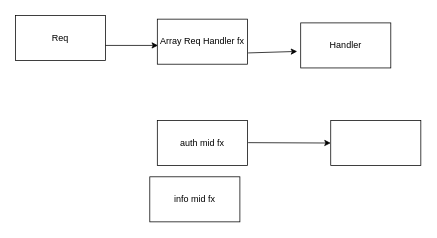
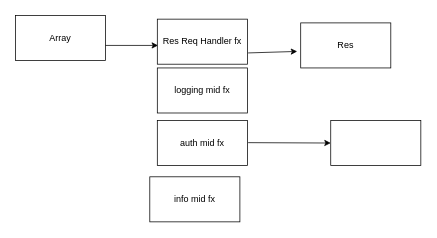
- <mxCell id="2" value="Req" style="rounded=0;whiteSpace=wrap;html=1;" vertex="1" parent="1"><mxGeometry x="20" y="20" width="120" height="60" as="geometry" /></mxCell>
+ <mxCell id="2" value="Array" style="rounded=0;whiteSpace=wrap;html=1;" vertex="1" parent="1"><mxGeometry x="20" y="20" width="120" height="60" as="geometry" /></mxCell>
- <mxCell id="4" value="Array Req Handler fx" style="rounded=0;whiteSpace=wrap;html=1;" vertex="1" parent="1"><mxGeometry x="209" y="25" width="120" height="60" as="geometry" /></mxCell>
+ <mxCell id="4" value="Res Req Handler fx" style="rounded=0;whiteSpace=wrap;html=1;" vertex="1" parent="1"><mxGeometry x="209" y="25" width="120" height="60" as="geometry" /></mxCell>
- <mxCell id="6" value="Handler" style="rounded=0;whiteSpace=wrap;html=1;" vertex="1" parent="1"><mxGeometry x="400" y="30" width="120" height="60" as="geometry" /></mxCell>
+ <mxCell id="6" value="Res" style="rounded=0;whiteSpace=wrap;html=1;" vertex="1" parent="1"><mxGeometry x="400" y="30" width="120" height="60" as="geometry" /></mxCell>
+ <mxCell id="7" value="logging mid fx" style="rounded=0;whiteSpace=wrap;html=1;" vertex="1" parent="1"><mxGeometry x="209" y="90" width="120" height="60" as="geometry" /></mxCell>
